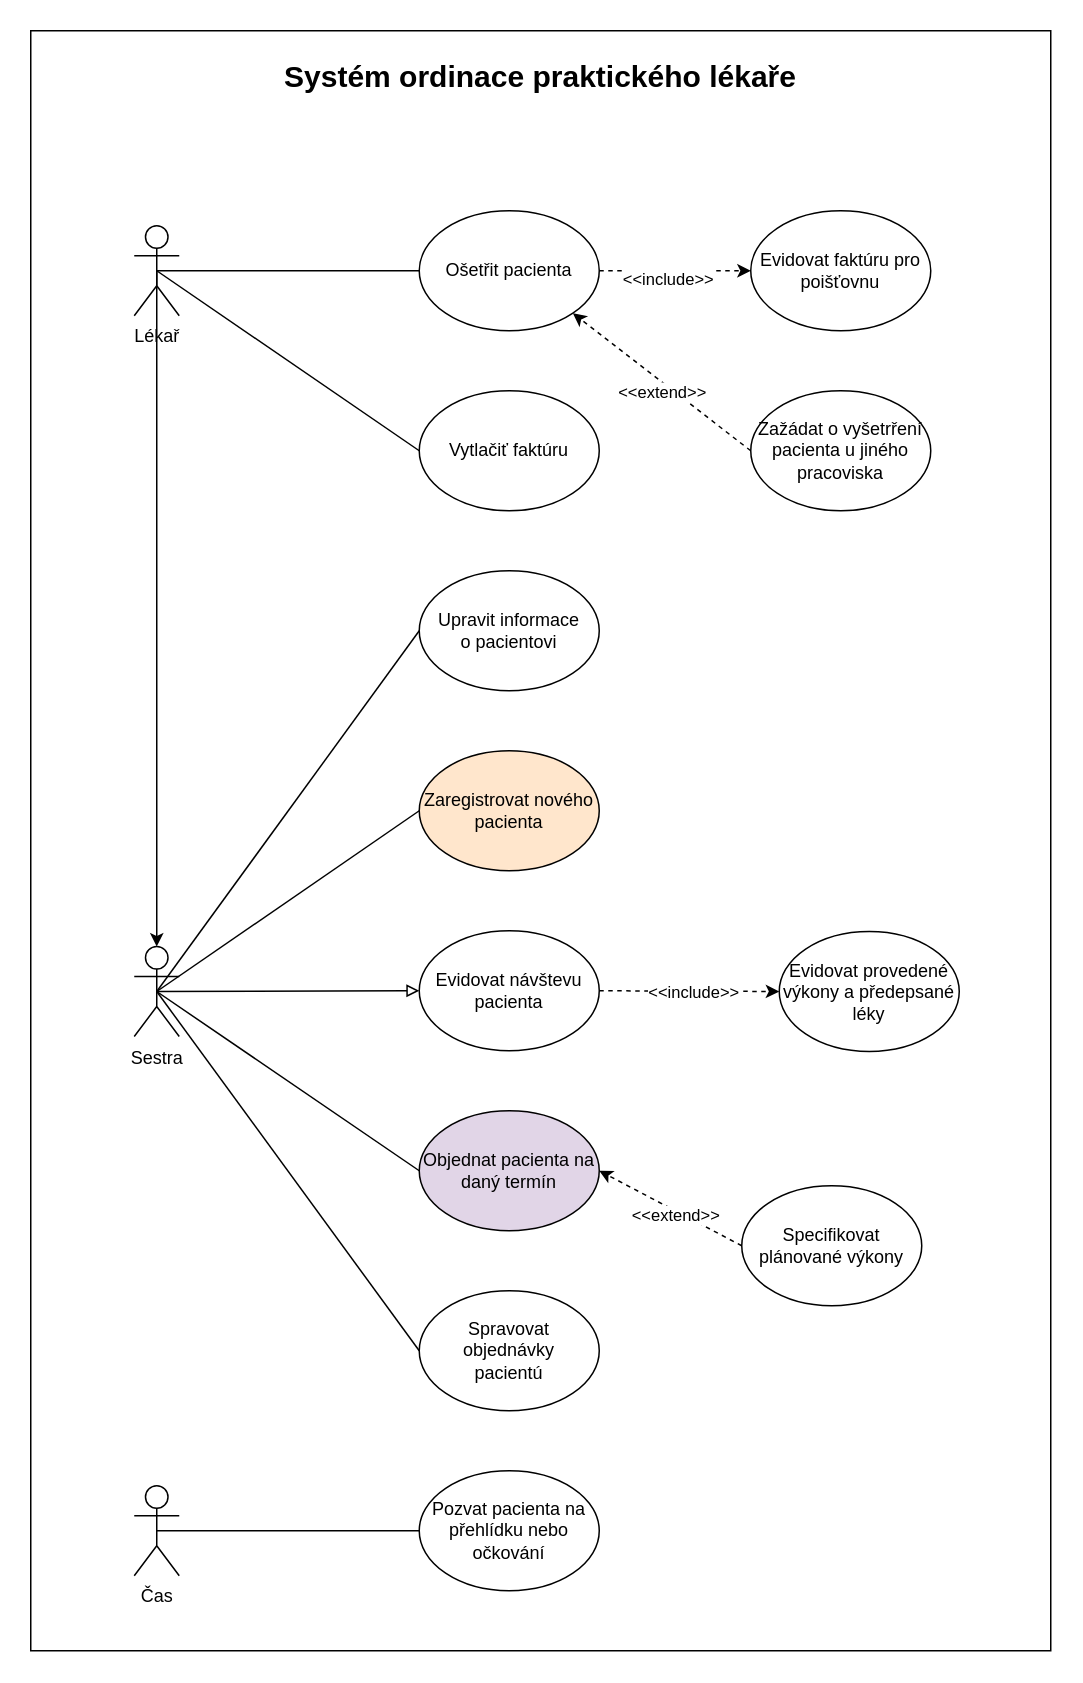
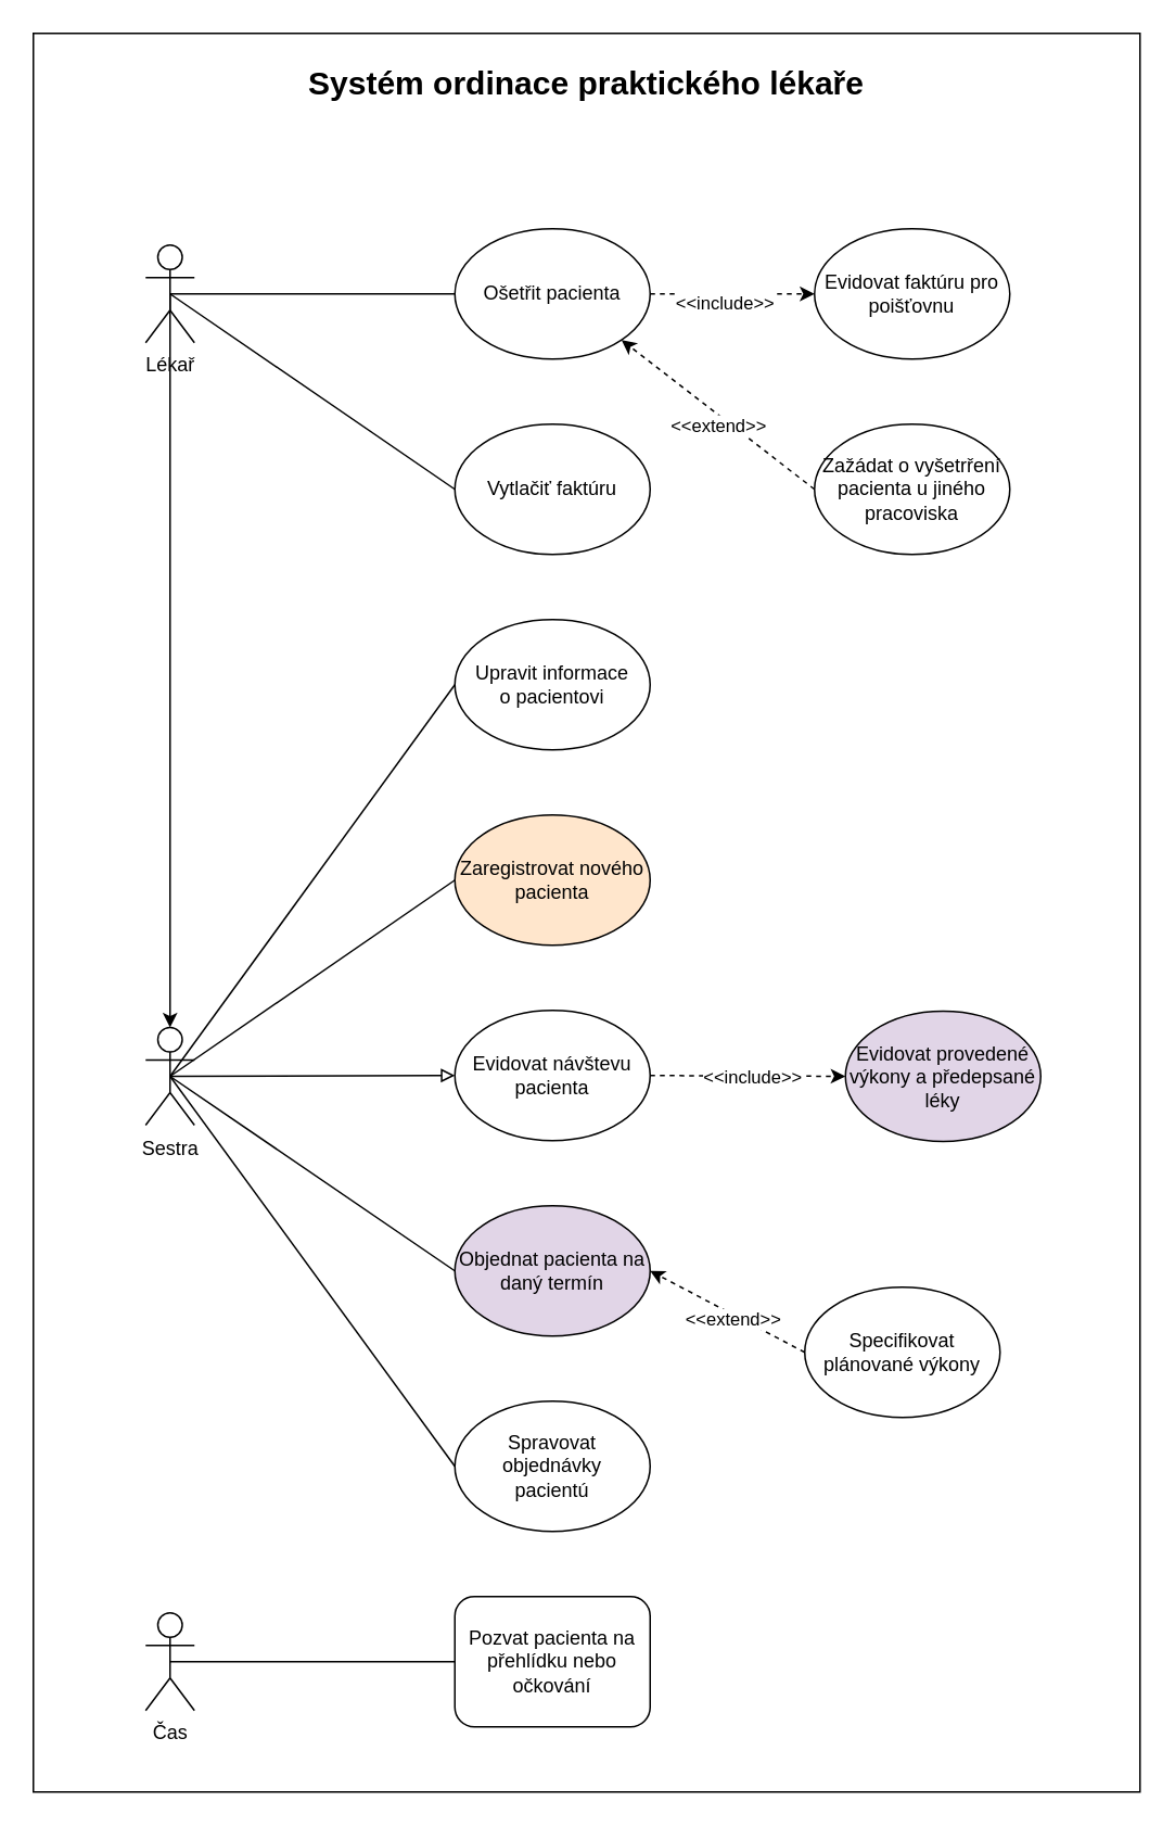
- <mxCell id="18" value="Evidovat provedené výkony a předepsané léky" style="ellipse;whiteSpace=wrap;html=1;" parent="1" vertex="1"><mxGeometry x="519" y="620.5" width="120" height="80" as="geometry" /></mxCell>
+ <mxCell id="18" value="Evidovat provedené výkony a předepsané léky" style="ellipse;whiteSpace=wrap;html=1;fillColor=#e1d5e7;" parent="1" vertex="1"><mxGeometry x="519" y="620.5" width="120" height="80" as="geometry" /></mxCell>
- <mxCell id="20" value="Pozvat pacienta na přehlídku nebo očkování" style="ellipse;whiteSpace=wrap;html=1;" parent="1" vertex="1"><mxGeometry x="279" y="980" width="120" height="80" as="geometry" /></mxCell>
+ <mxCell id="20" value="Pozvat pacienta na přehlídku nebo očkování" style="whiteSpace=wrap;html=1;rounded=1;" parent="1" vertex="1"><mxGeometry x="279" y="980" width="120" height="80" as="geometry" /></mxCell>
